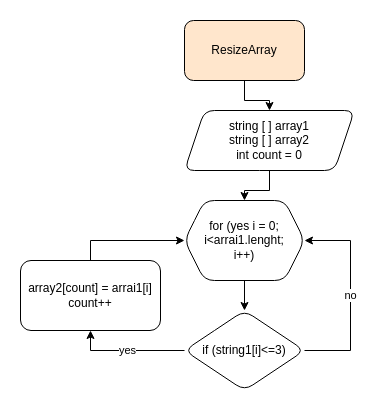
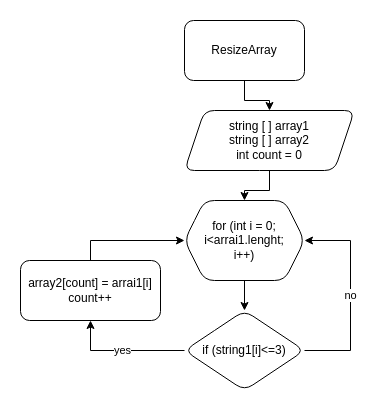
- <mxCell id="3" value="ResizeArray" style="rounded=1;whiteSpace=wrap;html=1;fillColor=#ffe6cc;" vertex="1" parent="1"><mxGeometry x="184" y="20" width="120" height="60" as="geometry" /></mxCell>
+ <mxCell id="3" value="ResizeArray" style="rounded=1;whiteSpace=wrap;html=1;" vertex="1" parent="1"><mxGeometry x="184" y="20" width="120" height="60" as="geometry" /></mxCell>
- <mxCell id="7" value="for (yes i = 0;&lt;br&gt;i&amp;lt;arrai1.lenght;&lt;br&gt;i++)" style="shape=hexagon;perimeter=hexagonPerimeter2;whiteSpace=wrap;html=1;fixedSize=1;rounded=1;" vertex="1" parent="1"><mxGeometry x="184" y="200" width="120" height="80" as="geometry" /></mxCell>
+ <mxCell id="7" value="for (int i = 0;&lt;br&gt;i&amp;lt;arrai1.lenght;&lt;br&gt;i++)" style="shape=hexagon;perimeter=hexagonPerimeter2;whiteSpace=wrap;html=1;fixedSize=1;rounded=1;" vertex="1" parent="1"><mxGeometry x="184" y="200" width="120" height="80" as="geometry" /></mxCell>
- <mxCell id="9" value="array2[count] = arrai1[i]&lt;br&gt;count++" style="whiteSpace=wrap;html=1;rounded=1;" vertex="1" parent="1"><mxGeometry x="20" y="260" width="140" height="70" as="geometry" /></mxCell>
+ <mxCell id="9" value="array2[count] = arrai1[i]&lt;br&gt;count++" style="whiteSpace=wrap;html=1;rounded=1;" vertex="1" parent="1"><mxGeometry x="20" y="260" width="140" height="60" as="geometry" /></mxCell>
